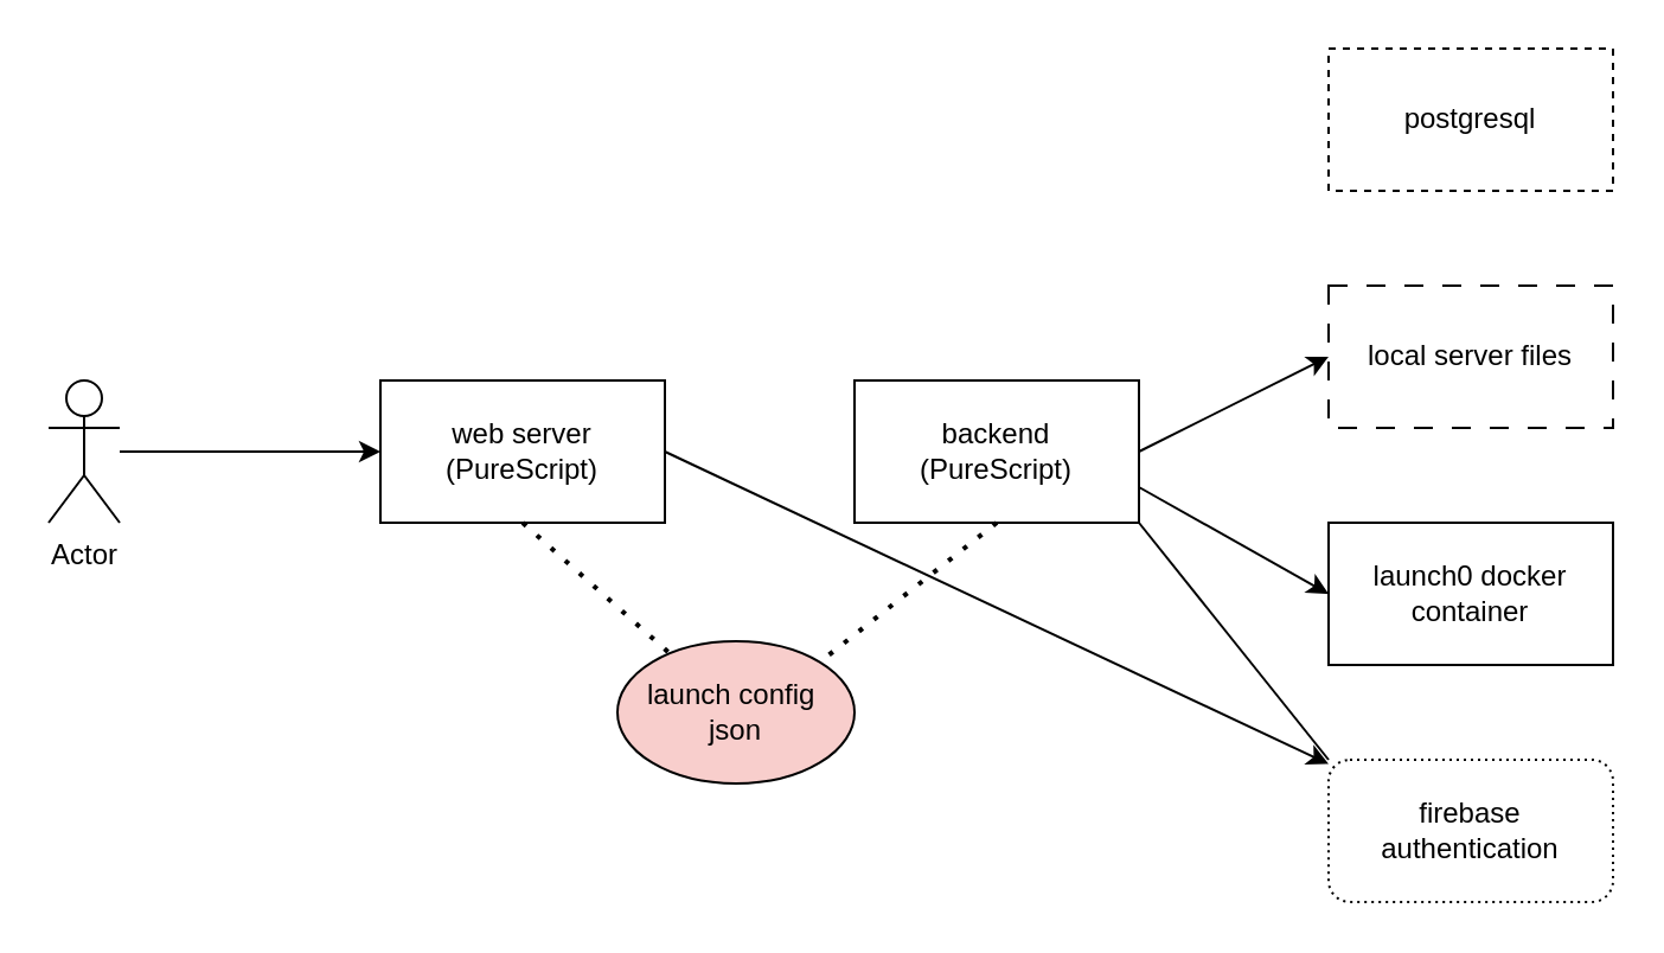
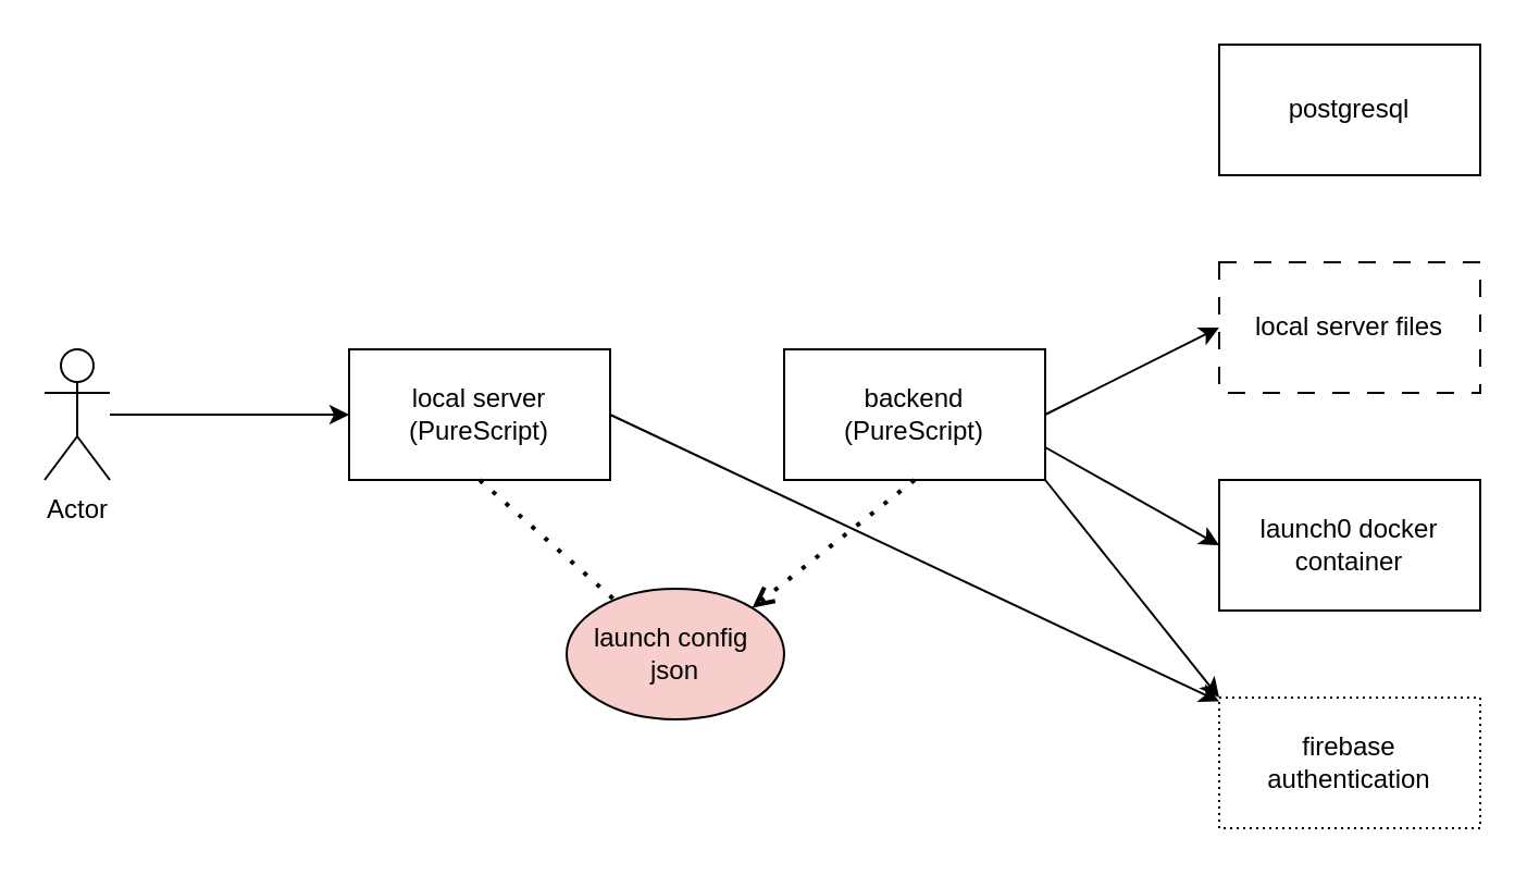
- <mxCell id="7" value="postgresql" style="rounded=0;whiteSpace=wrap;html=1;dashed=1;" vertex="1" parent="1"><mxGeometry x="560" y="20" width="120" height="60" as="geometry" /></mxCell>
+ <mxCell id="7" value="postgresql" style="rounded=0;whiteSpace=wrap;html=1;" vertex="1" parent="1"><mxGeometry x="560" y="20" width="120" height="60" as="geometry" /></mxCell>
- <mxCell id="4" value="web server&lt;div&gt;(PureScript)&lt;/div&gt;" style="rounded=0;whiteSpace=wrap;html=1;" vertex="1" parent="1"><mxGeometry x="160" y="160" width="120" height="60" as="geometry" /></mxCell>
+ <mxCell id="4" value="local server&lt;div&gt;(PureScript)&lt;/div&gt;" style="rounded=0;whiteSpace=wrap;html=1;" vertex="1" parent="1"><mxGeometry x="160" y="160" width="120" height="60" as="geometry" /></mxCell>
- <mxCell id="14" value="" style="endArrow=none;dashed=1;html=1;dashPattern=1 3;strokeWidth=2;rounded=0;exitX=0.5;exitY=1;exitDx=0;exitDy=0;entryX=1;entryY=0;entryDx=0;entryDy=0;" edge="1" parent="1" source="5" target="12"><mxGeometry width="50" height="50" relative="1" as="geometry"><mxPoint x="230" y="230" as="sourcePoint" /><mxPoint x="292" y="285" as="targetPoint" /></mxGeometry></mxCell>
+ <mxCell id="14" value="" style="endArrow=open;dashed=1;html=1;dashPattern=1 3;strokeWidth=2;rounded=0;exitX=0.5;exitY=1;exitDx=0;exitDy=0;entryX=1;entryY=0;entryDx=0;entryDy=0;" edge="1" parent="1" source="5" target="12"><mxGeometry width="50" height="50" relative="1" as="geometry"><mxPoint x="230" y="230" as="sourcePoint" /><mxPoint x="292" y="285" as="targetPoint" /></mxGeometry></mxCell>
- <mxCell id="16" value="" style="endArrow=none;html=1;rounded=0;exitX=1;exitY=1;exitDx=0;exitDy=0;entryX=0;entryY=0;entryDx=0;entryDy=0;" edge="1" parent="1" source="5" target="15"><mxGeometry width="50" height="50" relative="1" as="geometry"><mxPoint x="500" y="350" as="sourcePoint" /><mxPoint x="550" y="300" as="targetPoint" /></mxGeometry></mxCell>
+ <mxCell id="16" value="" style="endArrow=classic;html=1;rounded=0;exitX=1;exitY=1;exitDx=0;exitDy=0;entryX=0;entryY=0;entryDx=0;entryDy=0;" edge="1" parent="1" source="5" target="15"><mxGeometry width="50" height="50" relative="1" as="geometry"><mxPoint x="500" y="350" as="sourcePoint" /><mxPoint x="550" y="300" as="targetPoint" /></mxGeometry></mxCell>
- <mxCell id="15" value="firebase authentication" style="whiteSpace=wrap;html=1;dashed=1;dashPattern=1 2;rounded=1;" vertex="1" parent="1"><mxGeometry x="560" y="320" width="120" height="60" as="geometry" /></mxCell>
+ <mxCell id="15" value="firebase authentication" style="rounded=0;whiteSpace=wrap;html=1;dashed=1;dashPattern=1 2;" vertex="1" parent="1"><mxGeometry x="560" y="320" width="120" height="60" as="geometry" /></mxCell>
